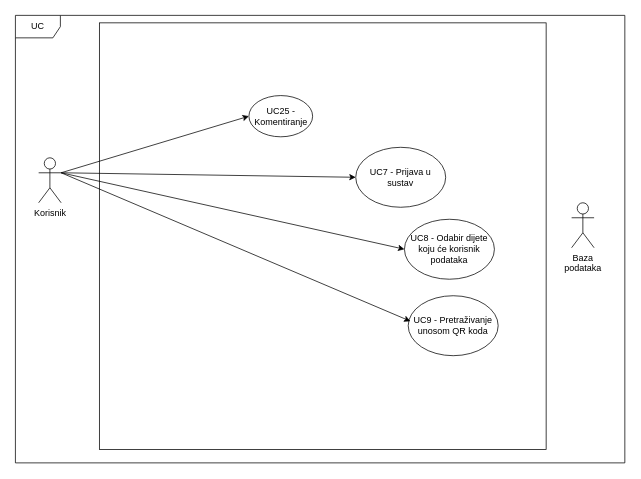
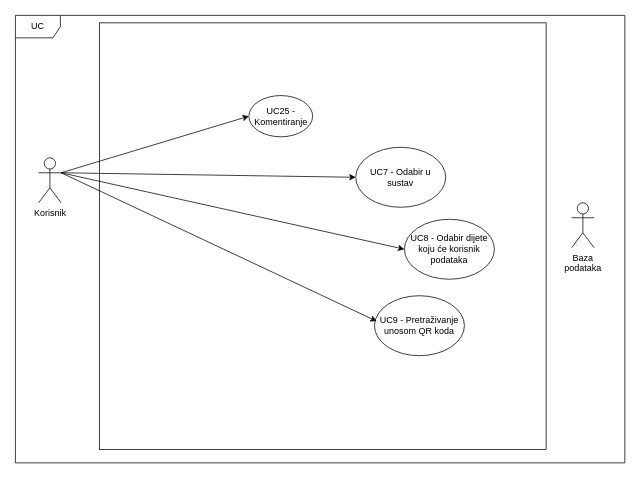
- <mxCell id="6" value="UC7 - Prijava u sustav" style="ellipse;whiteSpace=wrap;html=1;" vertex="1" parent="1"><mxGeometry x="474" y="196" width="120" height="80" as="geometry" /></mxCell>
+ <mxCell id="6" value="UC7 - Odabir u sustav" style="ellipse;whiteSpace=wrap;html=1;" vertex="1" parent="1"><mxGeometry x="474" y="196" width="120" height="80" as="geometry" /></mxCell>
- <mxCell id="12" value="UC9 - Pretraživanje unosom QR koda" style="ellipse;whiteSpace=wrap;html=1;" vertex="1" parent="1"><mxGeometry x="544" y="394" width="120" height="80" as="geometry" /></mxCell>
+ <mxCell id="12" value="UC9 - Pretraživanje unosom QR koda" style="ellipse;whiteSpace=wrap;html=1;" vertex="1" parent="1"><mxGeometry x="499" y="394" width="120" height="80" as="geometry" /></mxCell>
